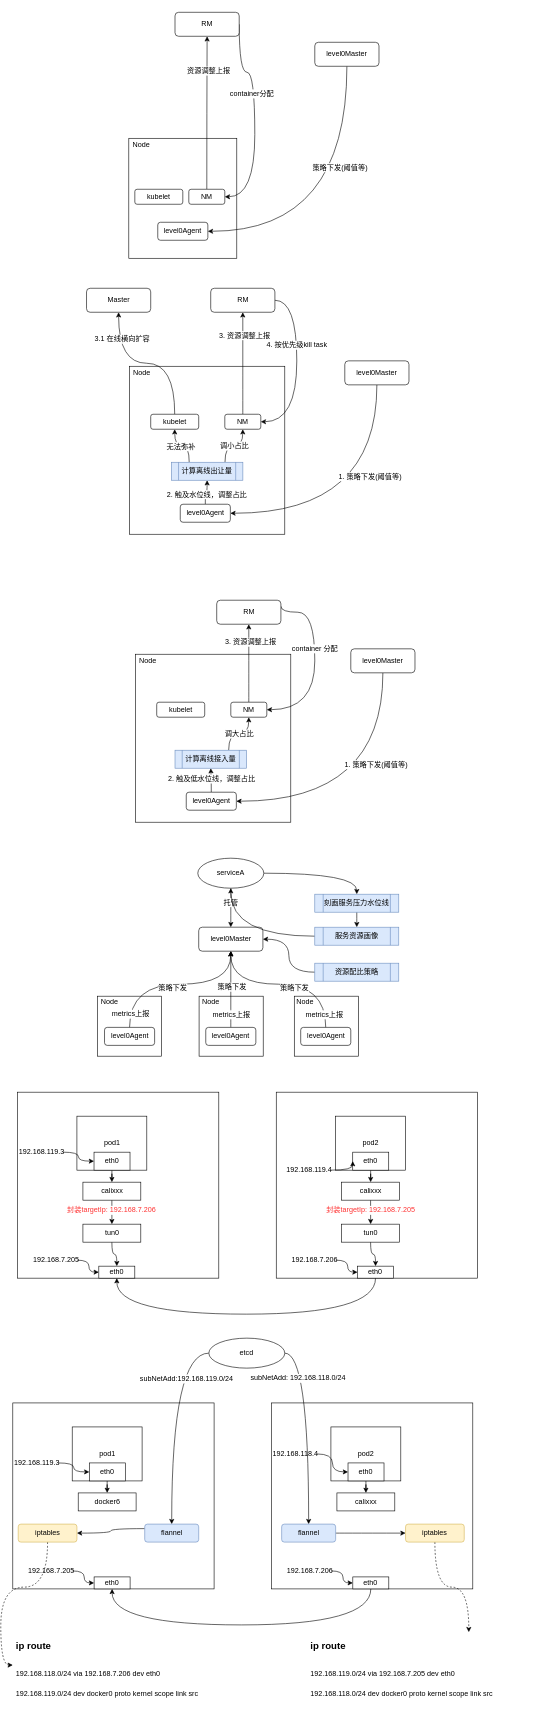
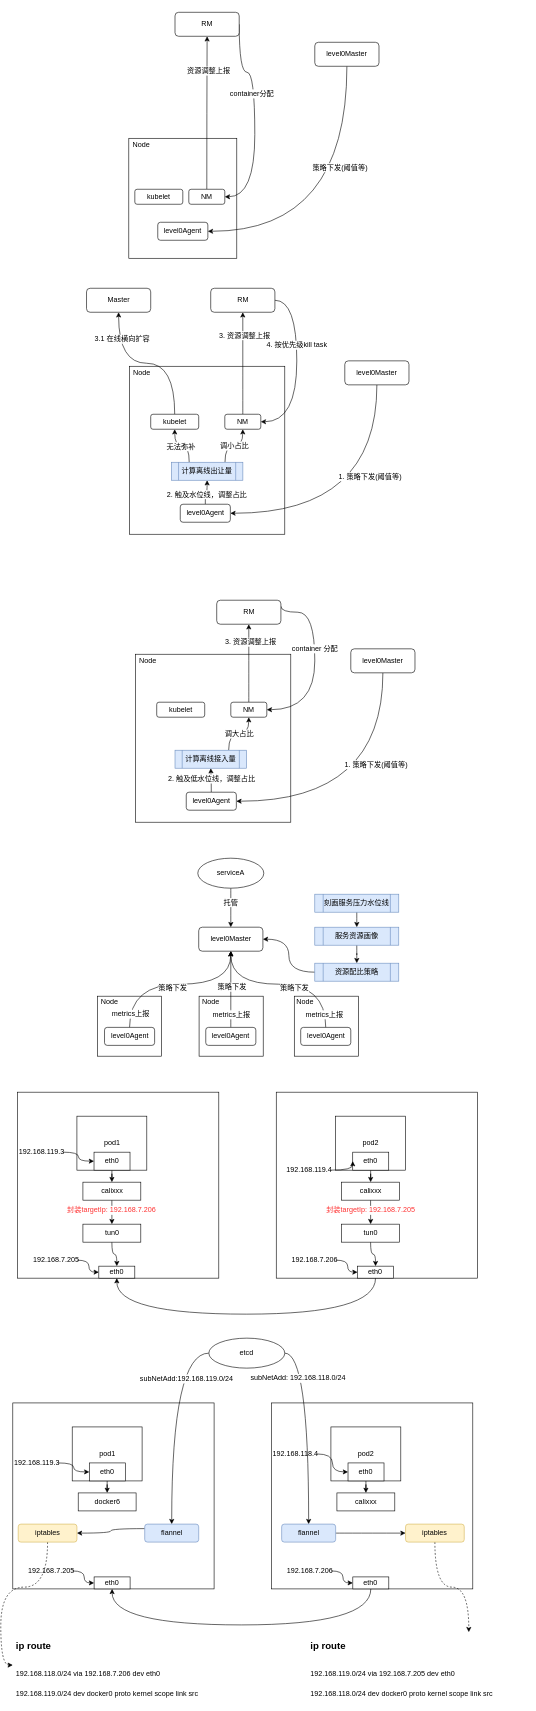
- <mxCell id="77" style="edgeStyle=orthogonalEdgeStyle;curved=1;rounded=0;orthogonalLoop=1;jettySize=auto;html=1;exitX=1;exitY=0.5;exitDx=0;exitDy=0;entryX=0.5;entryY=0;entryDx=0;entryDy=0;" parent="1" source="78" target="80" edge="1"><mxGeometry relative="1" as="geometry" /></mxCell>
- <mxCell id="81" value="" style="edgeStyle=orthogonalEdgeStyle;curved=1;rounded=0;orthogonalLoop=1;jettySize=auto;html=1;" parent="1" source="82" target="78" edge="1"><mxGeometry relative="1" as="geometry" /></mxCell>
+ <mxCell id="81" value="" style="edgeStyle=orthogonalEdgeStyle;curved=1;rounded=0;orthogonalLoop=1;jettySize=auto;html=1;" parent="1" source="82" target="84" edge="1"><mxGeometry relative="1" as="geometry" /></mxCell>
